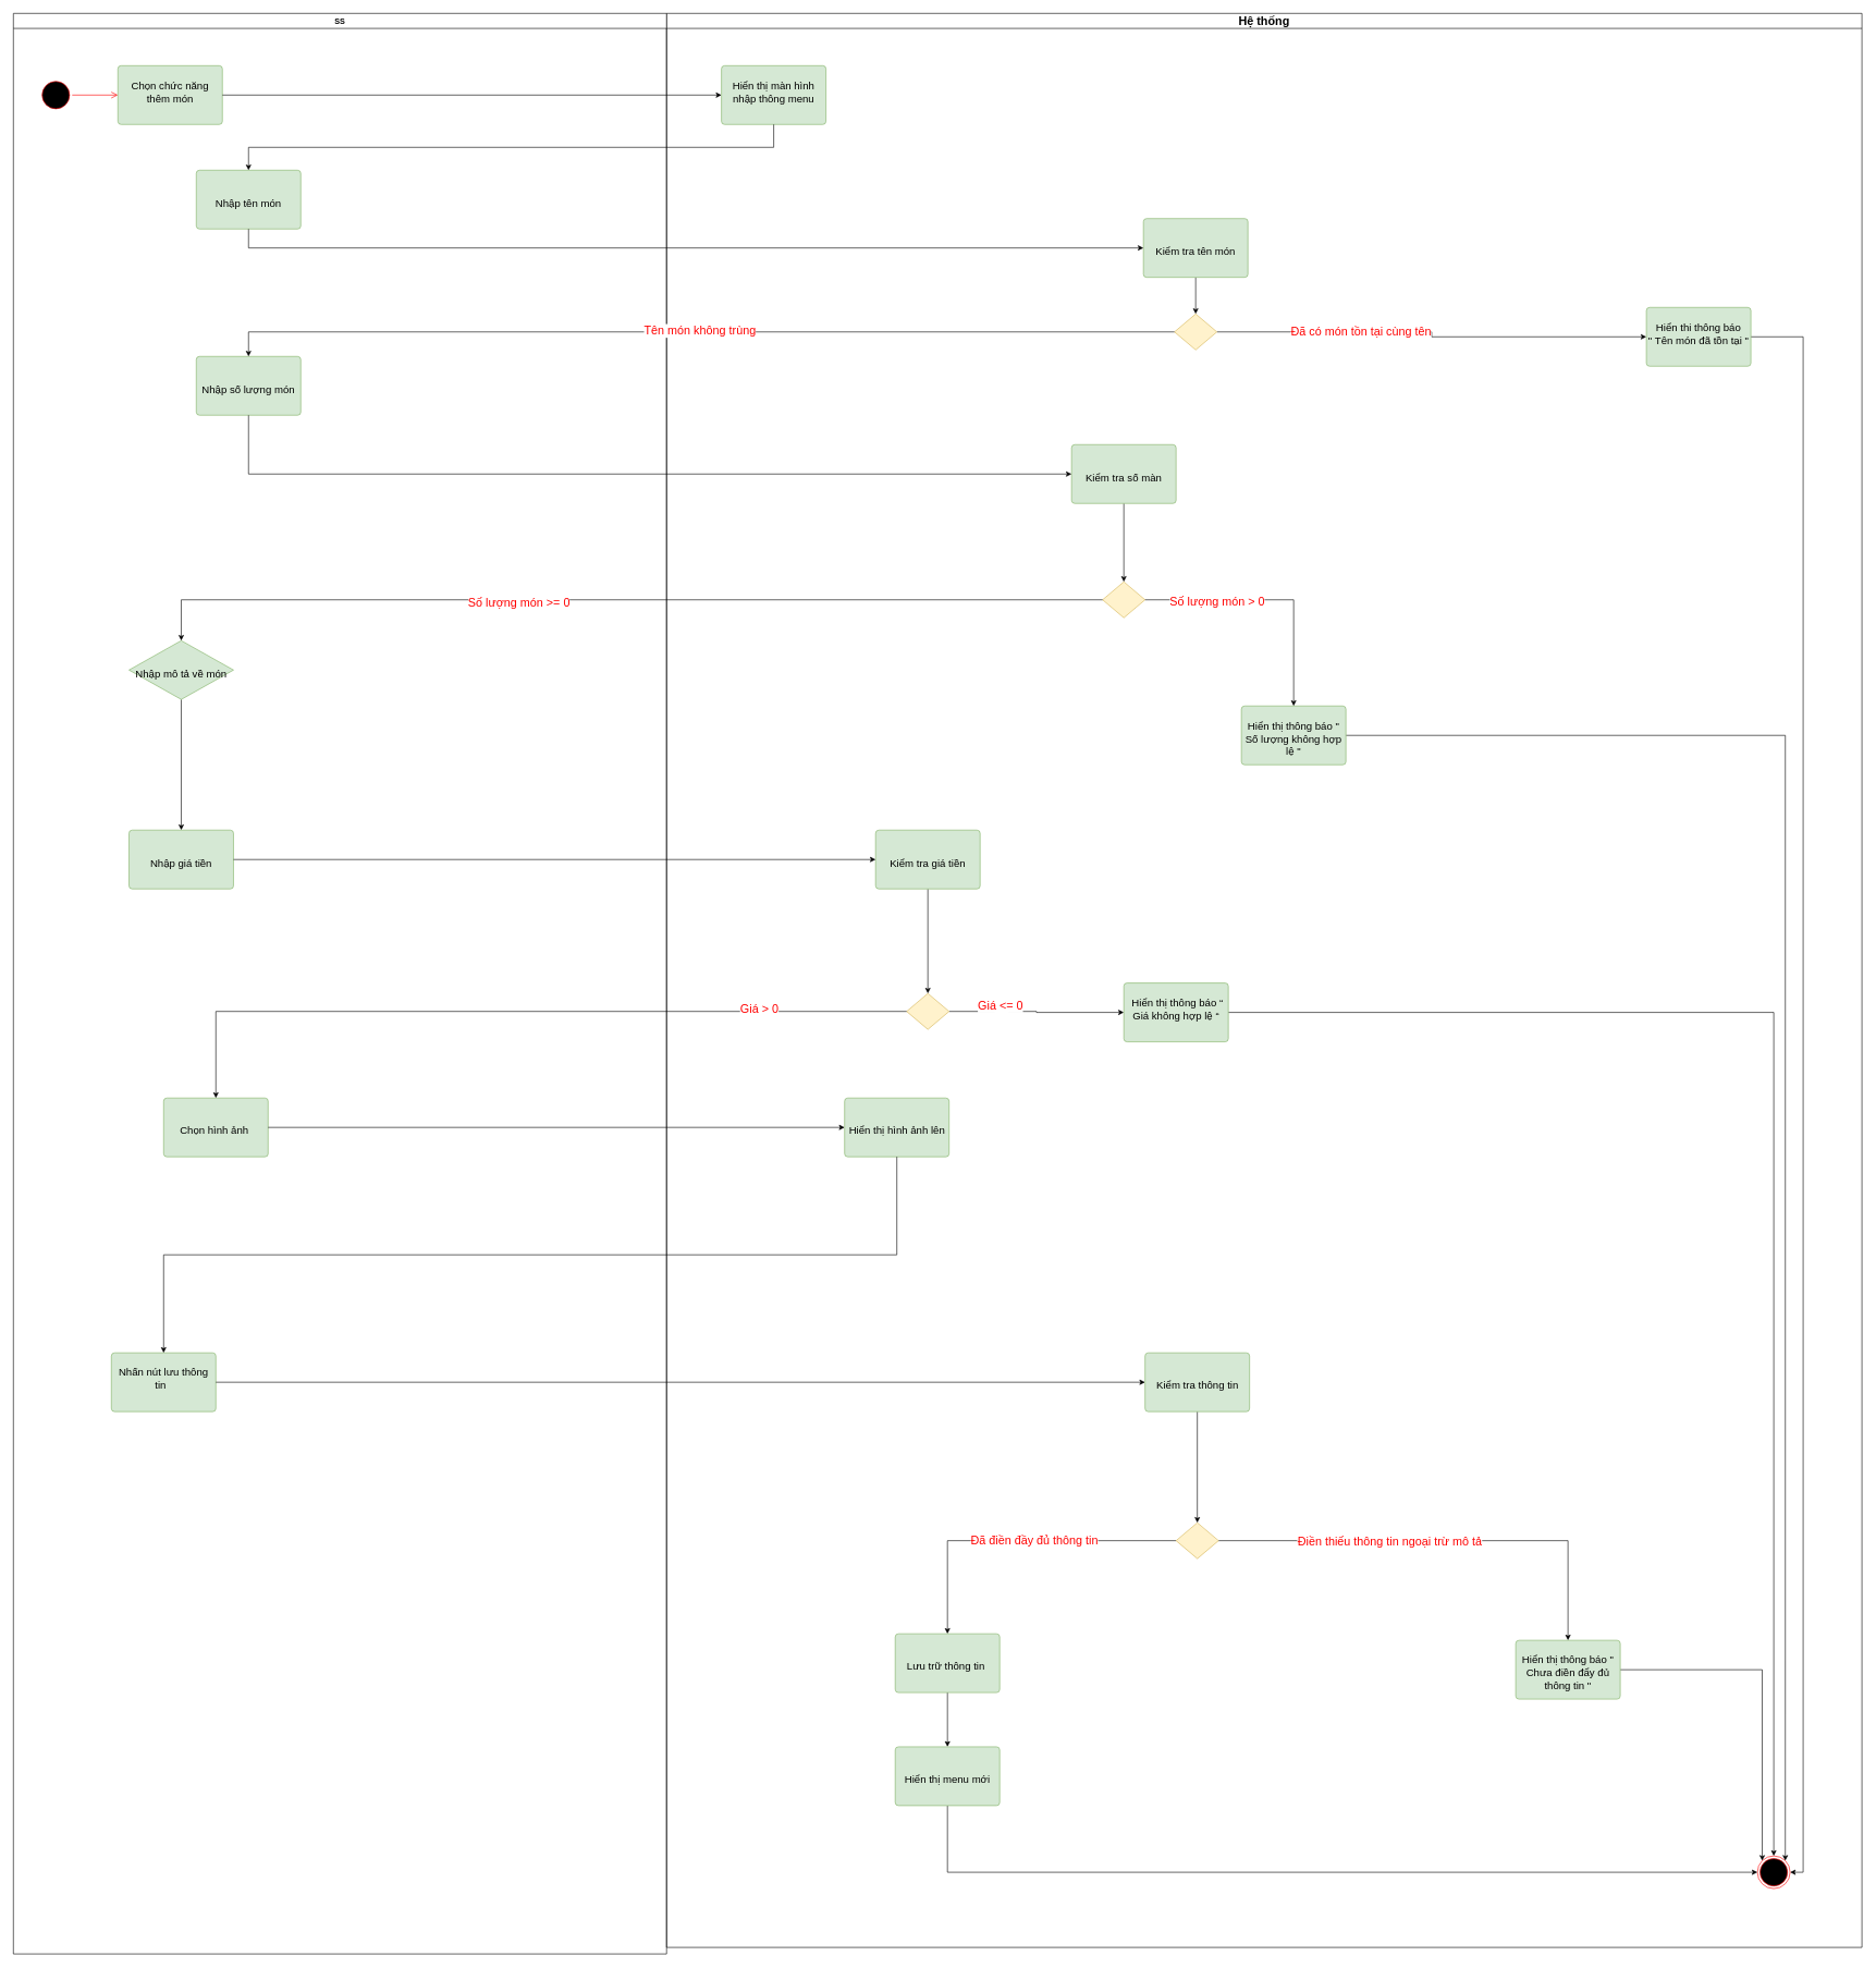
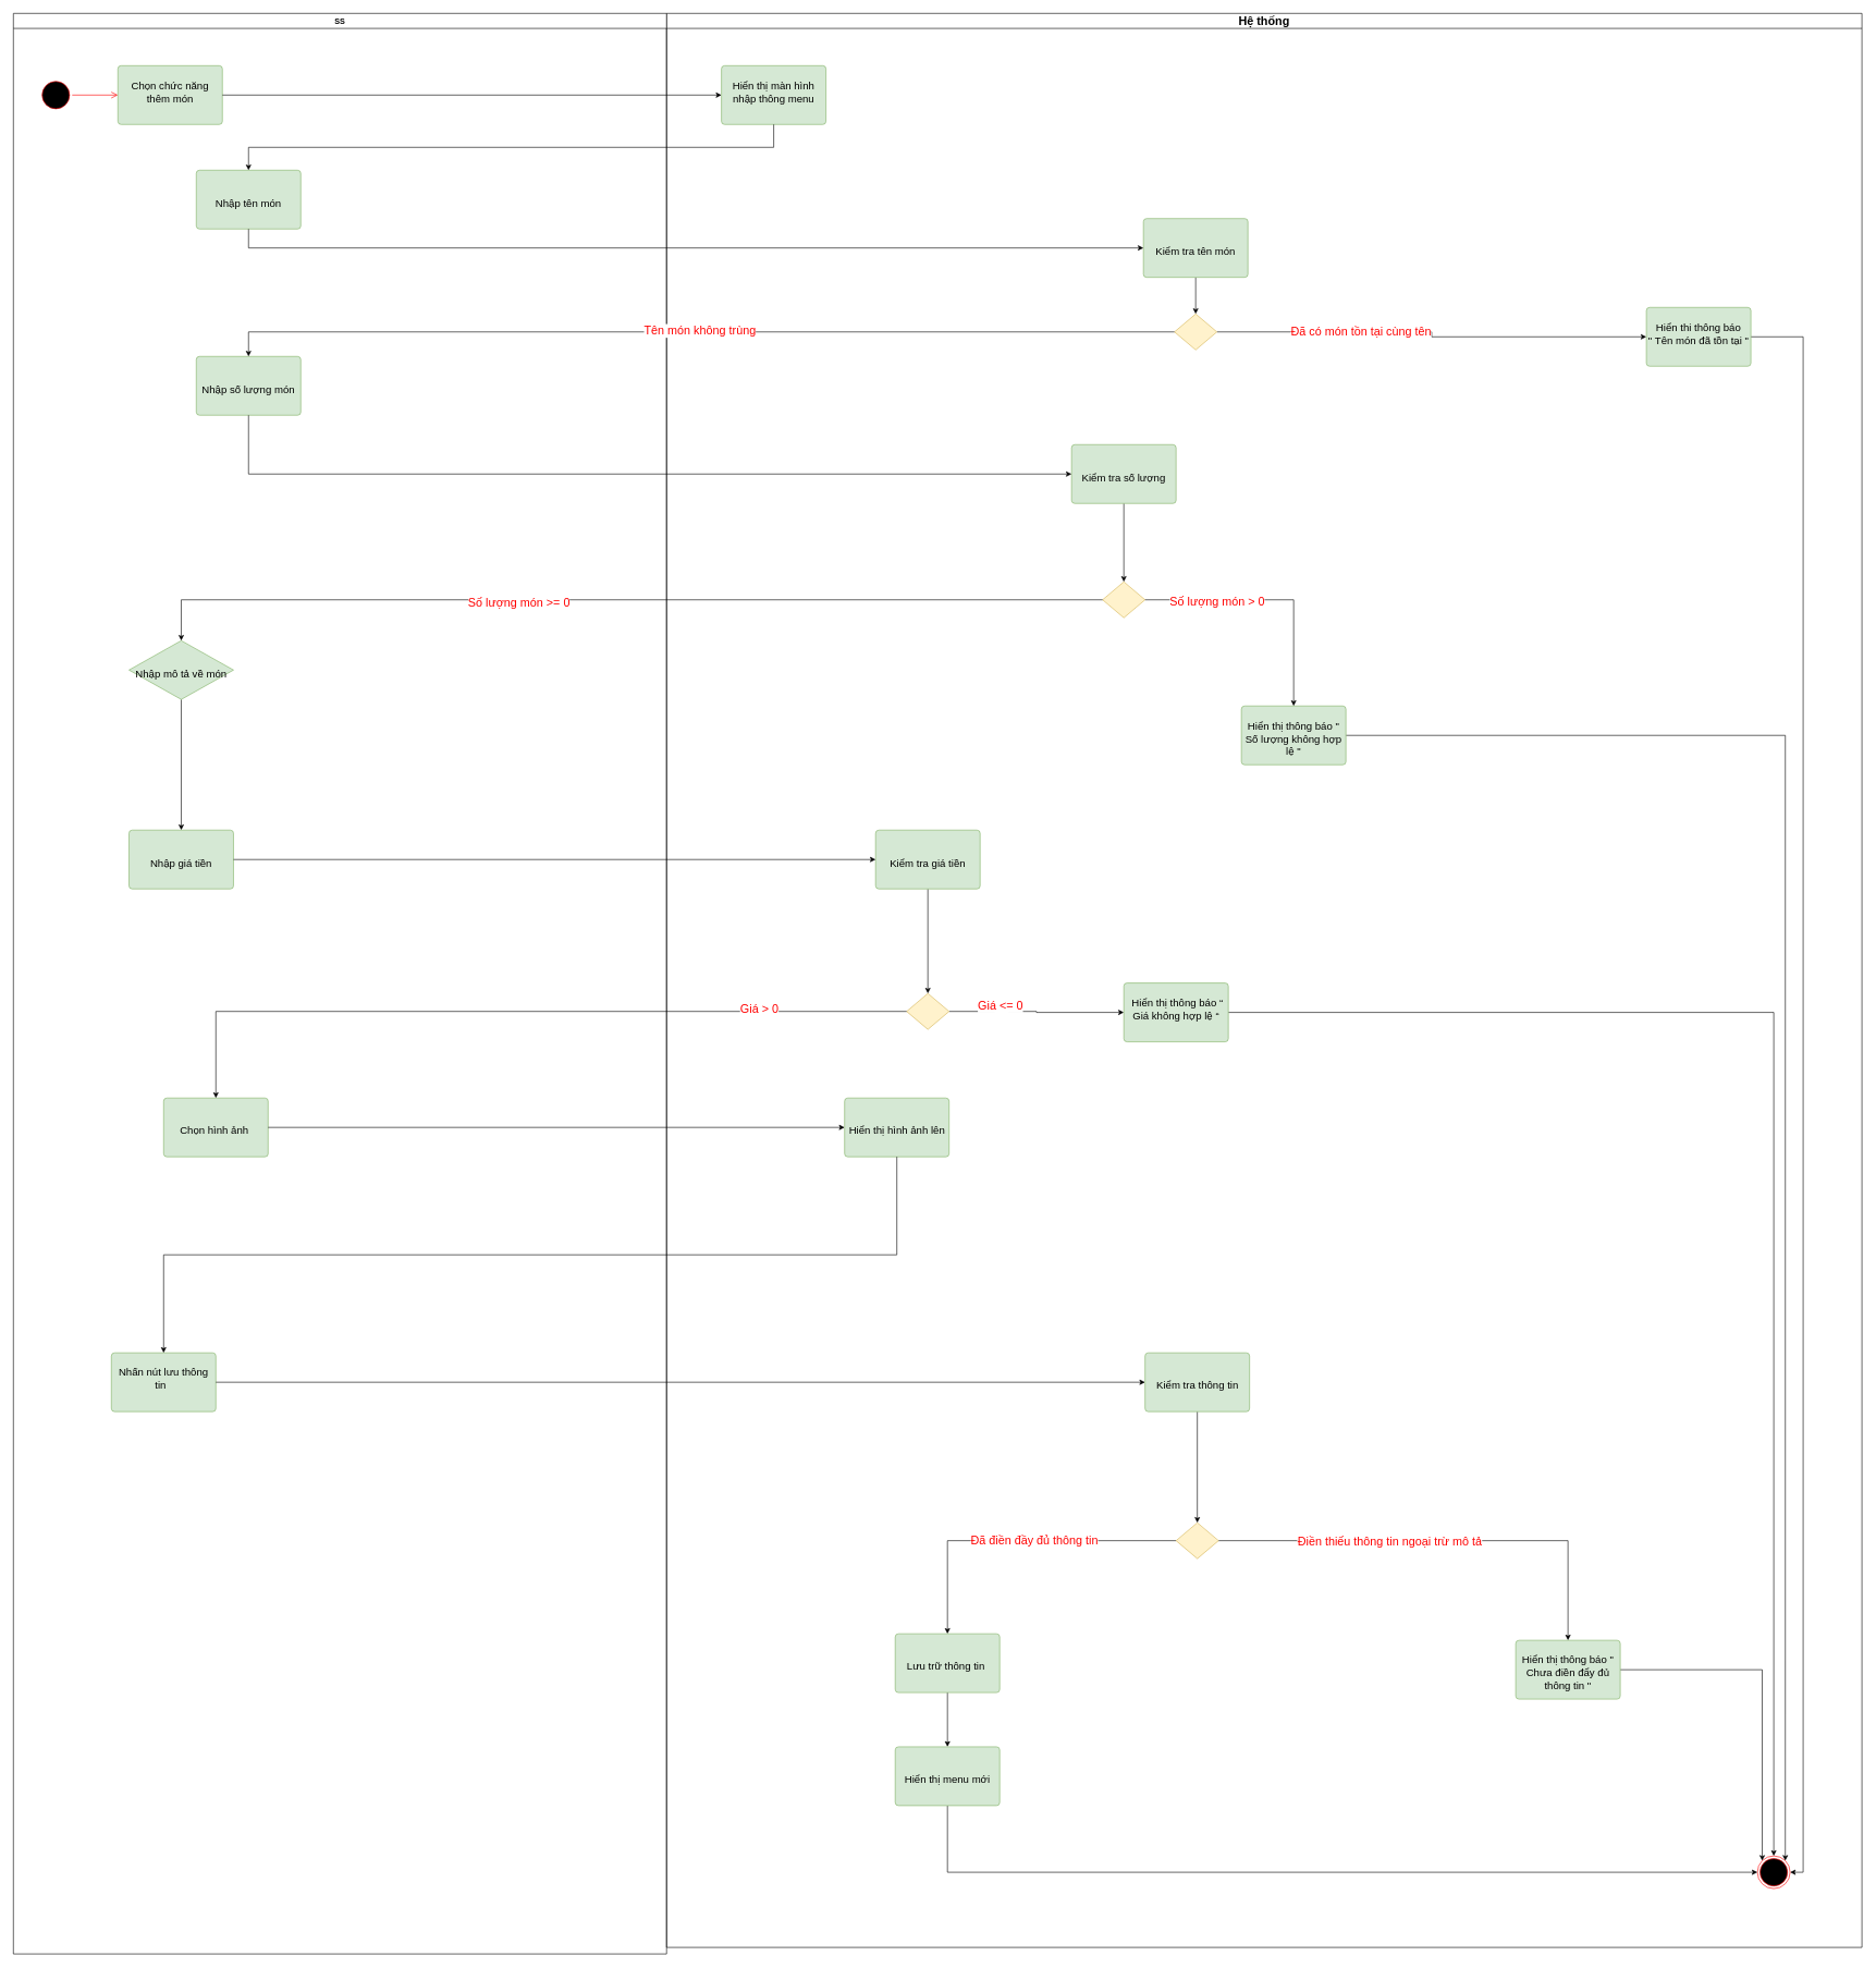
- <mxCell id="13" value="&lt;div&gt;&lt;br&gt;&lt;/div&gt;&lt;div&gt;&lt;font size=&quot;3&quot;&gt;&lt;br&gt;&lt;/font&gt;&lt;/div&gt;&lt;div&gt;&lt;font size=&quot;3&quot;&gt;Kiểm tra số màn&lt;/font&gt;&lt;/div&gt;" style="html=1;align=center;verticalAlign=top;rounded=1;absoluteArcSize=1;arcSize=10;dashed=0;whiteSpace=wrap;fillColor=#d5e8d4;strokeColor=#82b366;" vertex="1" parent="2"><mxGeometry x="620" y="660" width="160" height="90" as="geometry" /></mxCell>
+ <mxCell id="13" value="&lt;div&gt;&lt;br&gt;&lt;/div&gt;&lt;div&gt;&lt;font size=&quot;3&quot;&gt;&lt;br&gt;&lt;/font&gt;&lt;/div&gt;&lt;div&gt;&lt;font size=&quot;3&quot;&gt;Kiểm tra số lượng&lt;/font&gt;&lt;/div&gt;" style="html=1;align=center;verticalAlign=top;rounded=1;absoluteArcSize=1;arcSize=10;dashed=0;whiteSpace=wrap;fillColor=#d5e8d4;strokeColor=#82b366;" vertex="1" parent="2"><mxGeometry x="620" y="660" width="160" height="90" as="geometry" /></mxCell>
